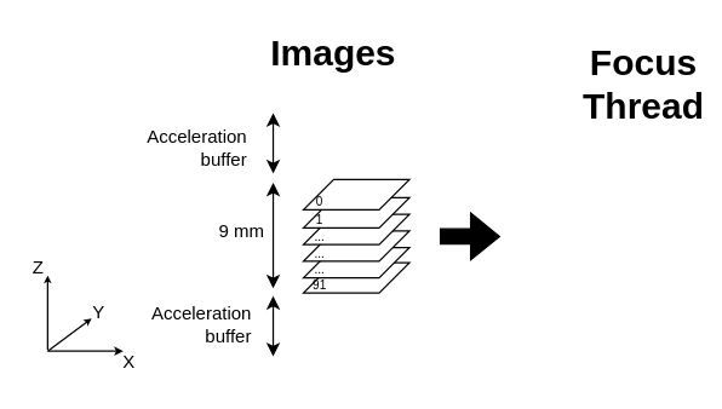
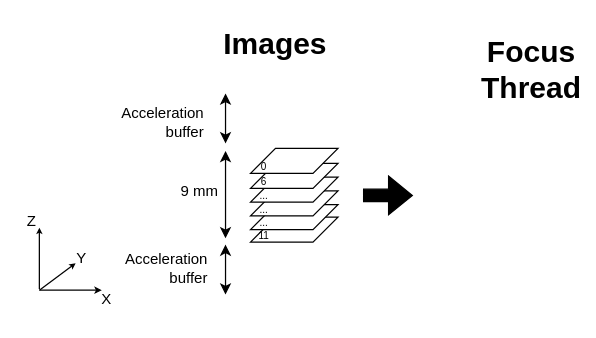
- <mxCell id="11" value="1" style="text;html=1;align=center;verticalAlign=middle;whiteSpace=wrap;rounded=0;fontSize=8;" vertex="1" parent="1"><mxGeometry x="181" y="130" width="60" height="30" as="geometry" /></mxCell>
+ <mxCell id="11" value="6" style="text;html=1;align=center;verticalAlign=middle;whiteSpace=wrap;rounded=0;fontSize=8;" vertex="1" parent="1"><mxGeometry x="181" y="130" width="60" height="30" as="geometry" /></mxCell>
- <mxCell id="15" value="91" style="text;html=1;align=center;verticalAlign=middle;whiteSpace=wrap;rounded=0;fontSize=8;" vertex="1" parent="1"><mxGeometry x="181" y="173" width="60" height="30" as="geometry" /></mxCell>
+ <mxCell id="15" value="11" style="text;html=1;align=center;verticalAlign=middle;whiteSpace=wrap;rounded=0;fontSize=8;" vertex="1" parent="1"><mxGeometry x="181" y="173" width="60" height="30" as="geometry" /></mxCell>
